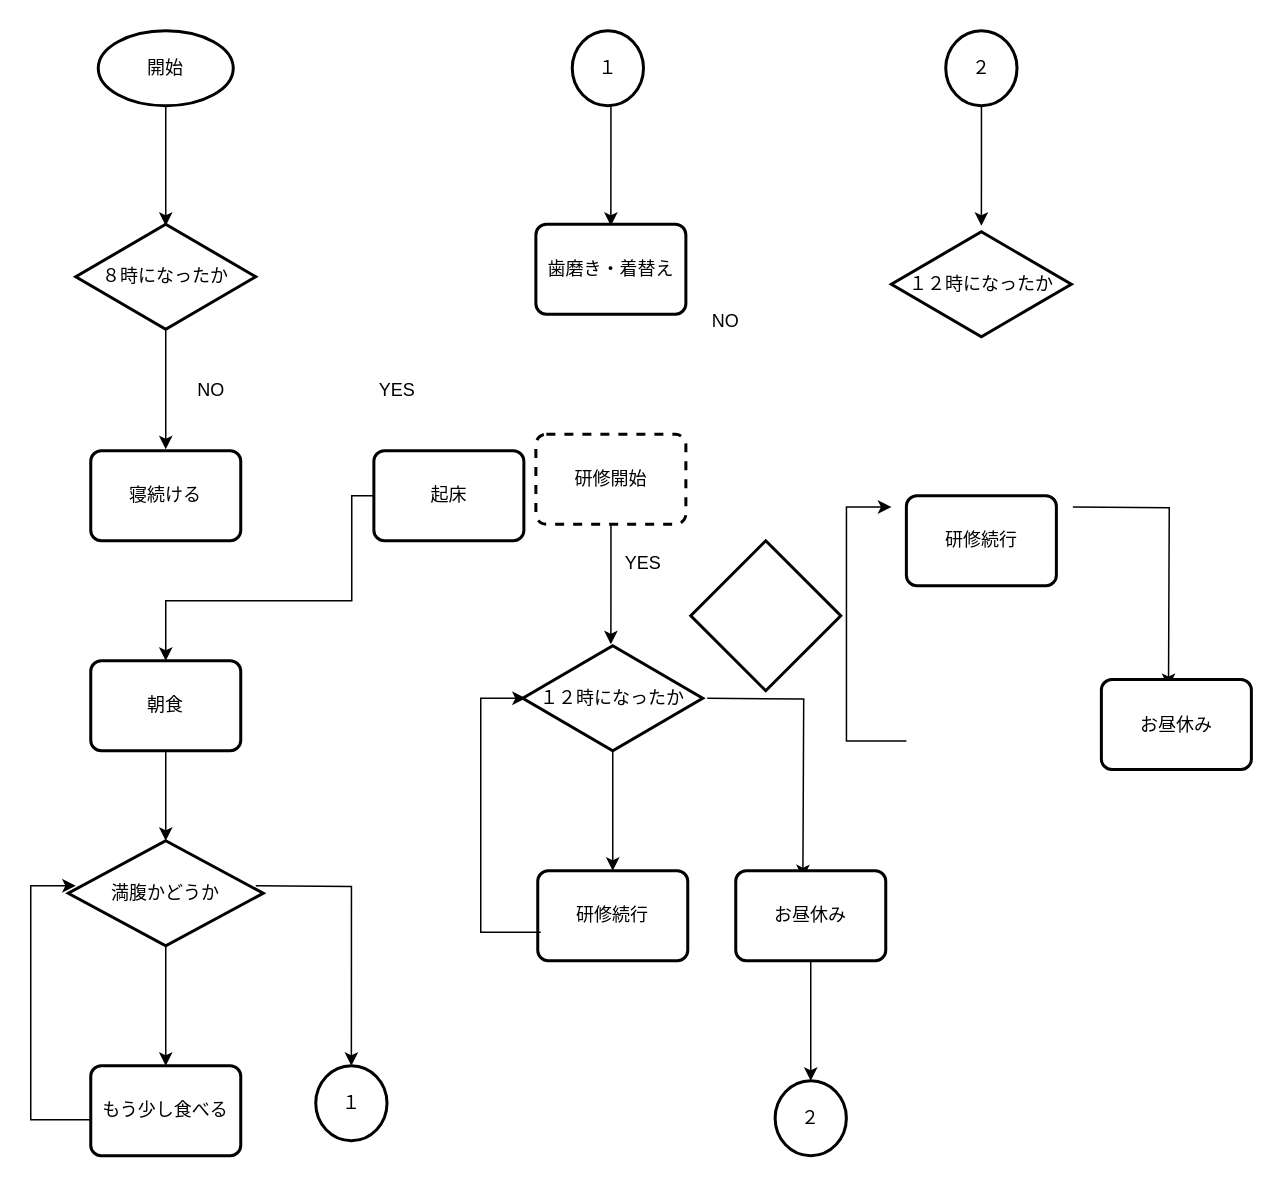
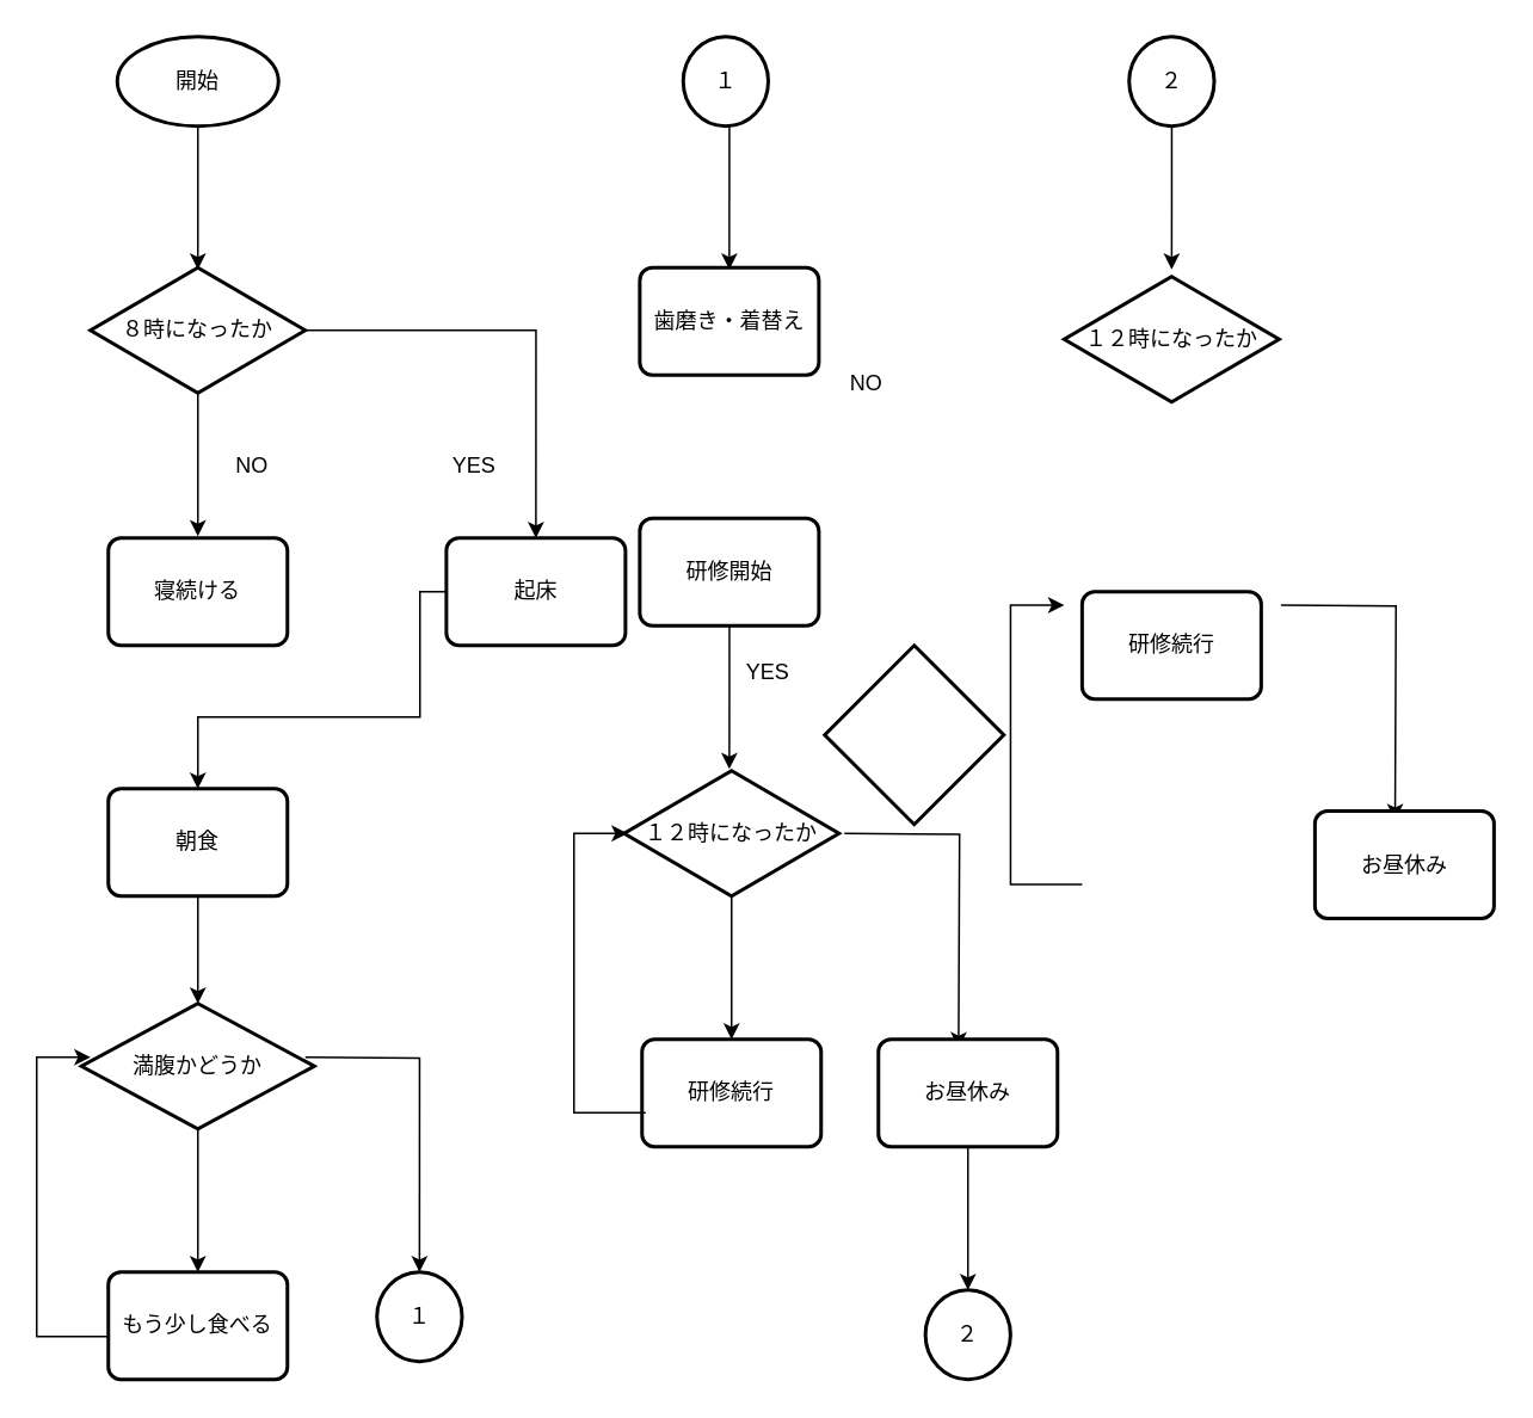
+ <mxCell id="10" source="11" value="" parent="1" style="edgeStyle=orthogonalEdgeStyle;rounded=0;orthogonalLoop=1;jettySize=auto;html=1;entryX=0.5;entryY=0;entryDx=0;entryDy=0;" edge="1" target="14"><mxGeometry as="geometry" relative="1"><mxPoint as="targetPoint" y="184" x="250" /></mxGeometry></mxCell>
- <mxCell id="19" value="研修開始" parent="1" style="rounded=1;whiteSpace=wrap;html=1;absoluteArcSize=1;arcSize=14;strokeWidth=2;dashed=1;" vertex="1"><mxGeometry height="60" width="100" as="geometry" y="289" x="356.75" /></mxCell>
+ <mxCell id="19" value="研修開始" parent="1" style="rounded=1;whiteSpace=wrap;html=1;absoluteArcSize=1;arcSize=14;strokeWidth=2;" vertex="1"><mxGeometry height="60" width="100" as="geometry" y="289" x="356.75" /></mxCell>
